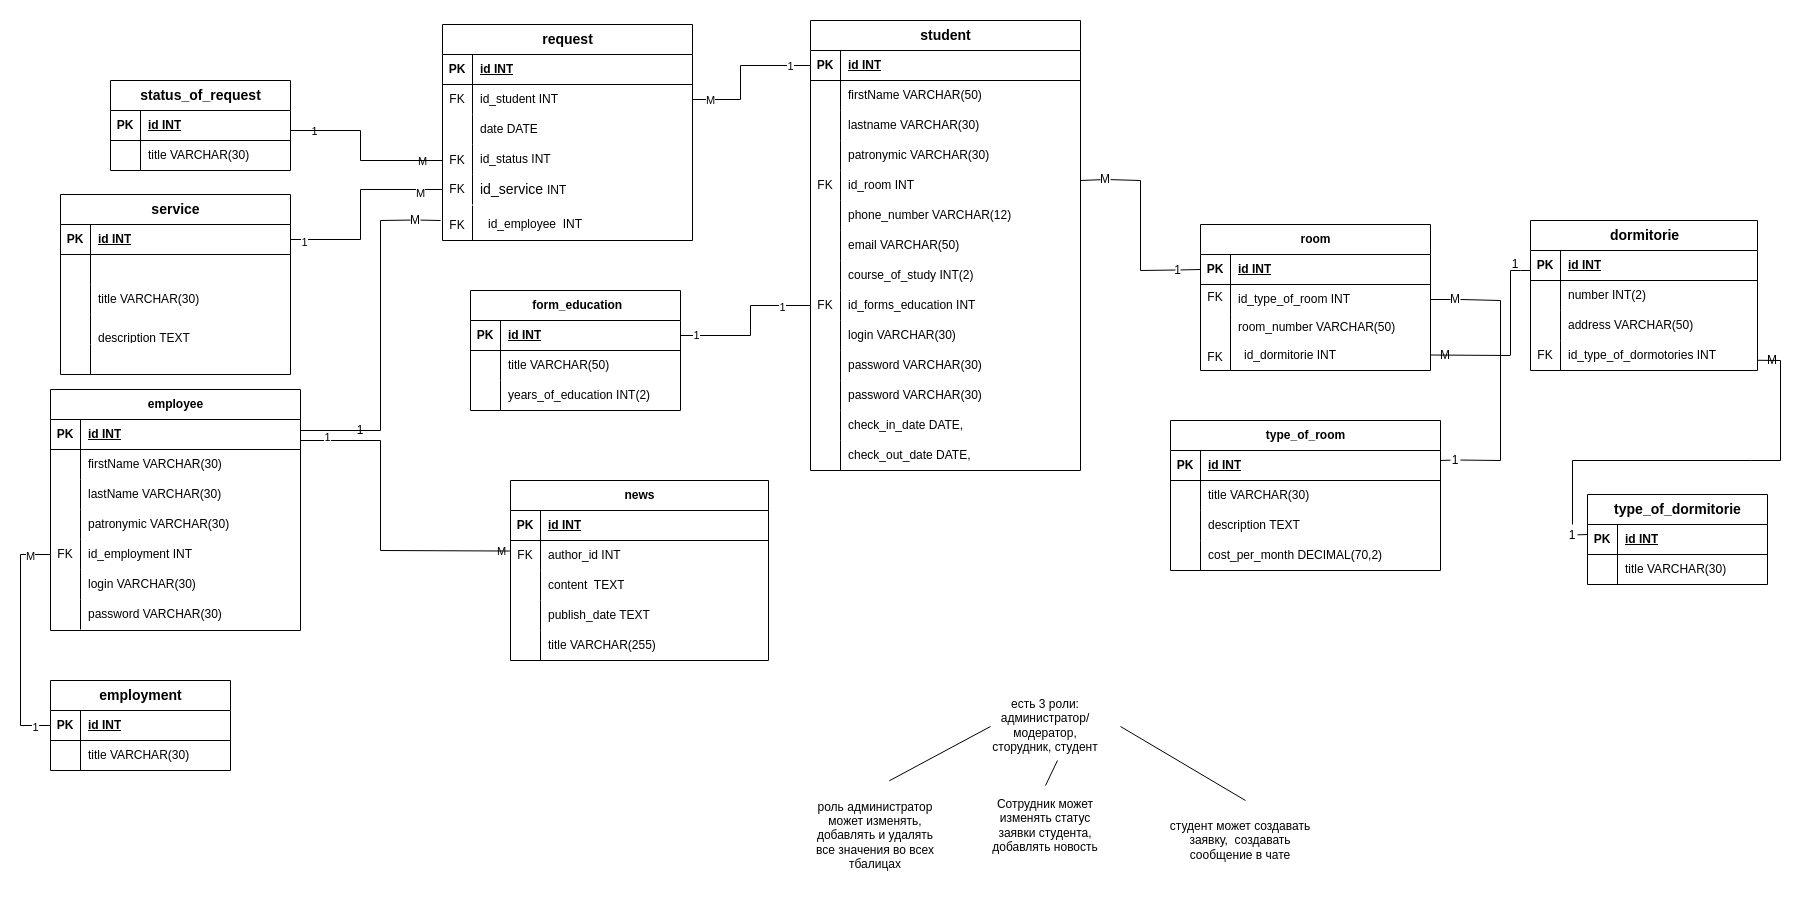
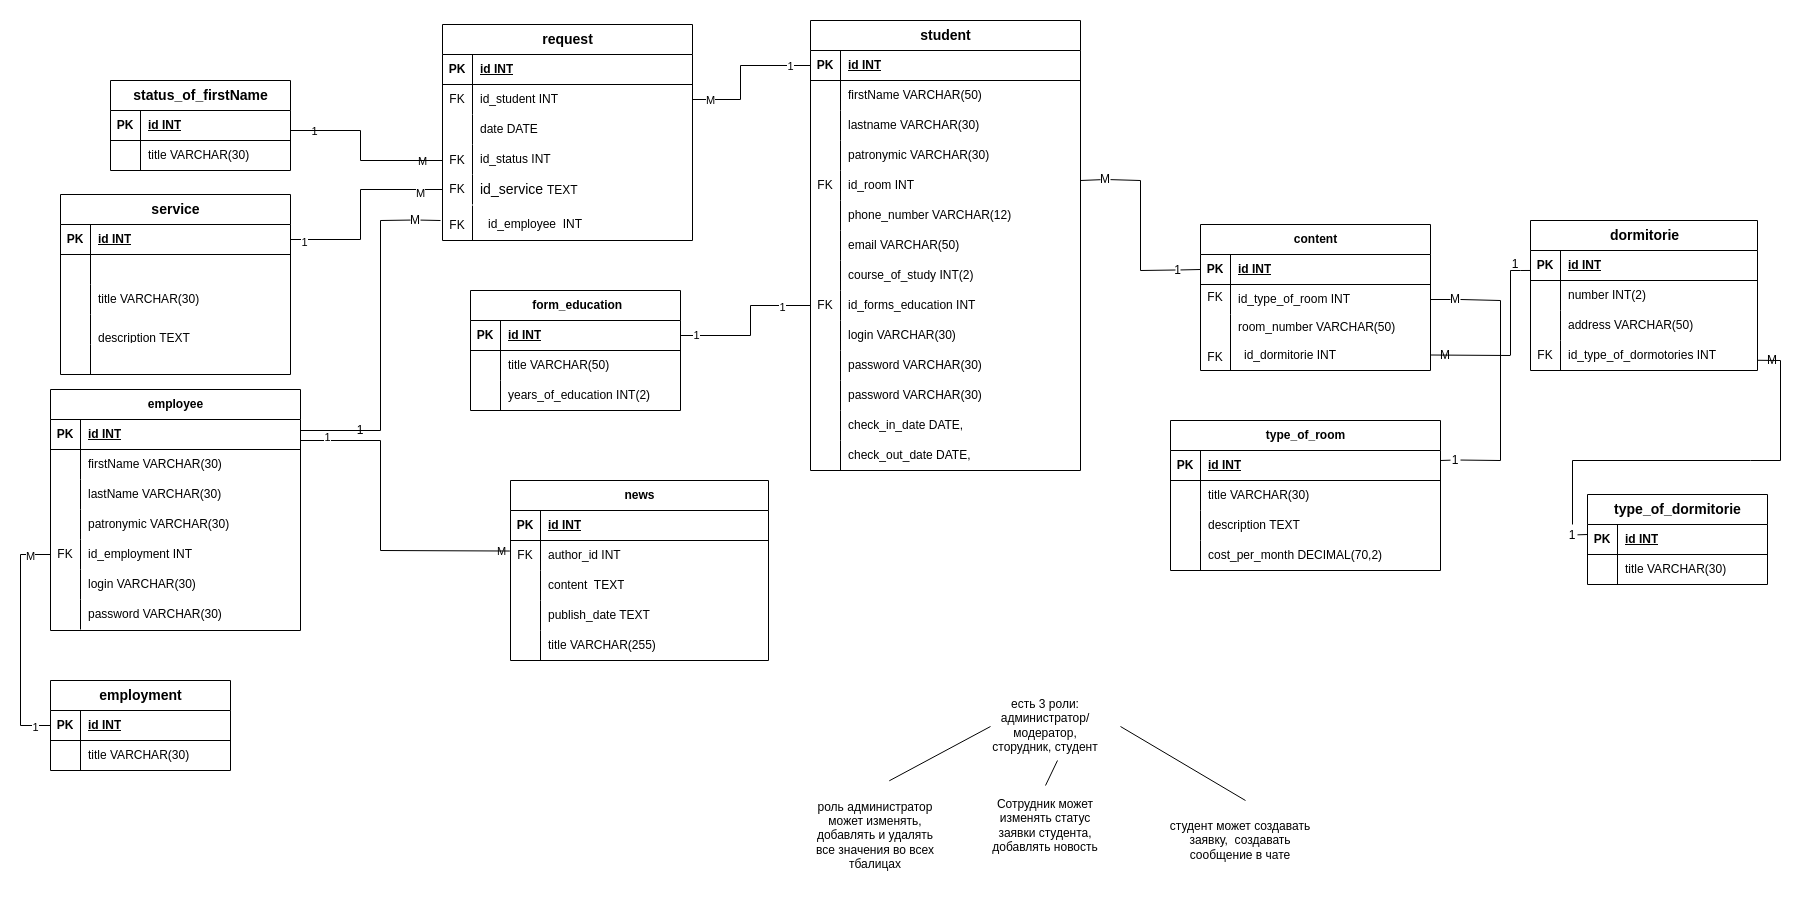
- <mxCell id="187" value="&lt;b style=&quot;border-color: var(--border-color); font-size: 14px;&quot;&gt;status_of_request&lt;/b&gt;" style="shape=table;startSize=30;container=1;collapsible=1;childLayout=tableLayout;fixedRows=1;rowLines=0;fontStyle=1;align=center;resizeLast=1;html=1;" parent="1" vertex="1"><mxGeometry x="110" y="80" width="180" height="90" as="geometry" /></mxCell>
+ <mxCell id="187" value="&lt;b style=&quot;border-color: var(--border-color); font-size: 14px;&quot;&gt;status_of_firstName&lt;/b&gt;" style="shape=table;startSize=30;container=1;collapsible=1;childLayout=tableLayout;fixedRows=1;rowLines=0;fontStyle=1;align=center;resizeLast=1;html=1;" parent="1" vertex="1"><mxGeometry x="110" y="80" width="180" height="90" as="geometry" /></mxCell>
- <mxCell id="17" value="&lt;span style=&quot;border-color: var(--border-color); text-align: center; font-size: 14px;&quot;&gt;id_service&amp;nbsp;&lt;/span&gt;INT" style="shape=partialRectangle;connectable=0;fillColor=none;top=0;left=0;bottom=0;right=0;align=left;spacingLeft=6;overflow=hidden;whiteSpace=wrap;html=1;" parent="15" vertex="1"><mxGeometry x="30" width="220" height="30" as="geometry"><mxRectangle width="220" height="30" as="alternateBounds" /></mxGeometry></mxCell>
+ <mxCell id="17" value="&lt;span style=&quot;border-color: var(--border-color); text-align: center; font-size: 14px;&quot;&gt;id_service&amp;nbsp;&lt;/span&gt;TEXT" style="shape=partialRectangle;connectable=0;fillColor=none;top=0;left=0;bottom=0;right=0;align=left;spacingLeft=6;overflow=hidden;whiteSpace=wrap;html=1;" parent="15" vertex="1"><mxGeometry x="30" width="220" height="30" as="geometry"><mxRectangle width="220" height="30" as="alternateBounds" /></mxGeometry></mxCell>
- <mxCell id="160" value="room" style="shape=table;startSize=30;container=1;collapsible=1;childLayout=tableLayout;fixedRows=1;rowLines=0;fontStyle=1;align=center;resizeLast=1;html=1;" parent="1" vertex="1"><mxGeometry x="1200" y="224" width="230" height="146" as="geometry" /></mxCell>
+ <mxCell id="160" value="content" style="shape=table;startSize=30;container=1;collapsible=1;childLayout=tableLayout;fixedRows=1;rowLines=0;fontStyle=1;align=center;resizeLast=1;html=1;" parent="1" vertex="1"><mxGeometry x="1200" y="224" width="230" height="146" as="geometry" /></mxCell>
